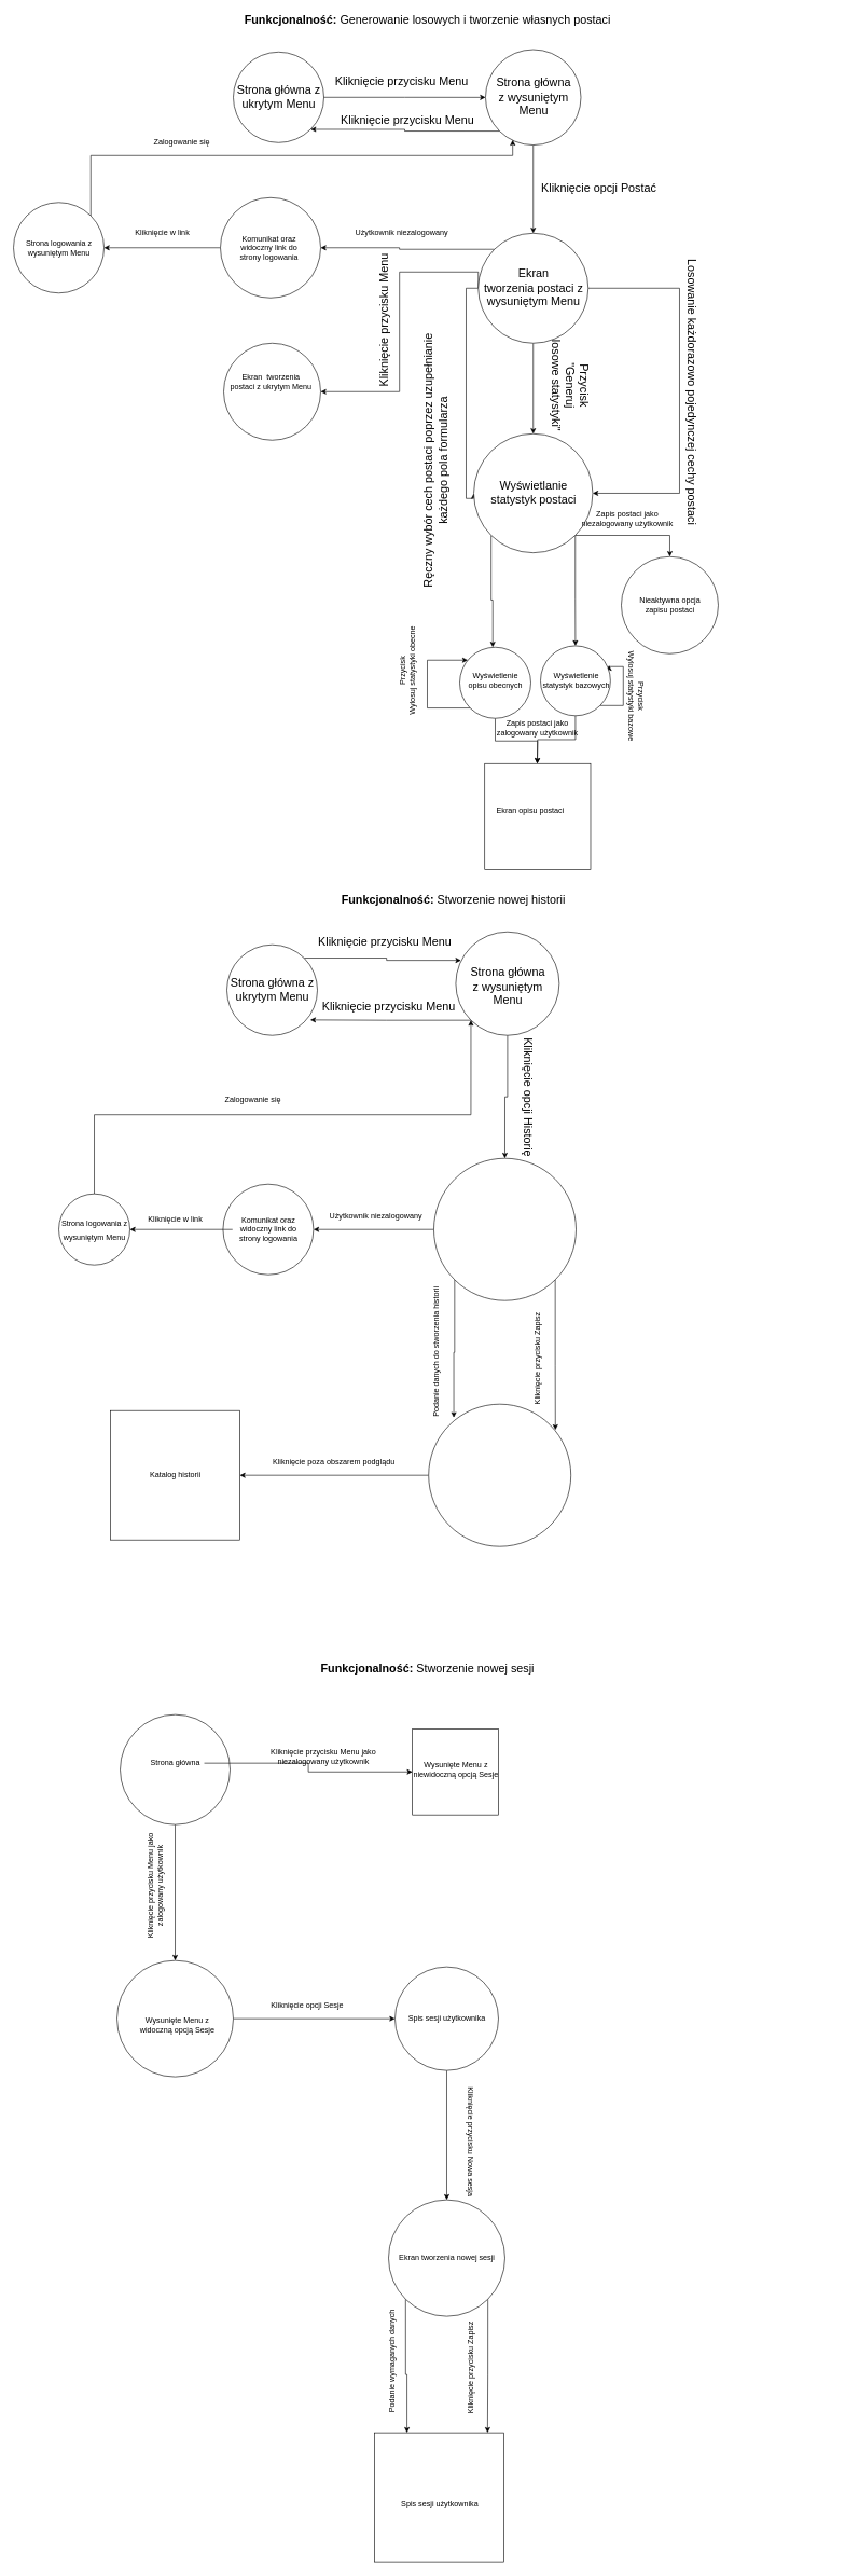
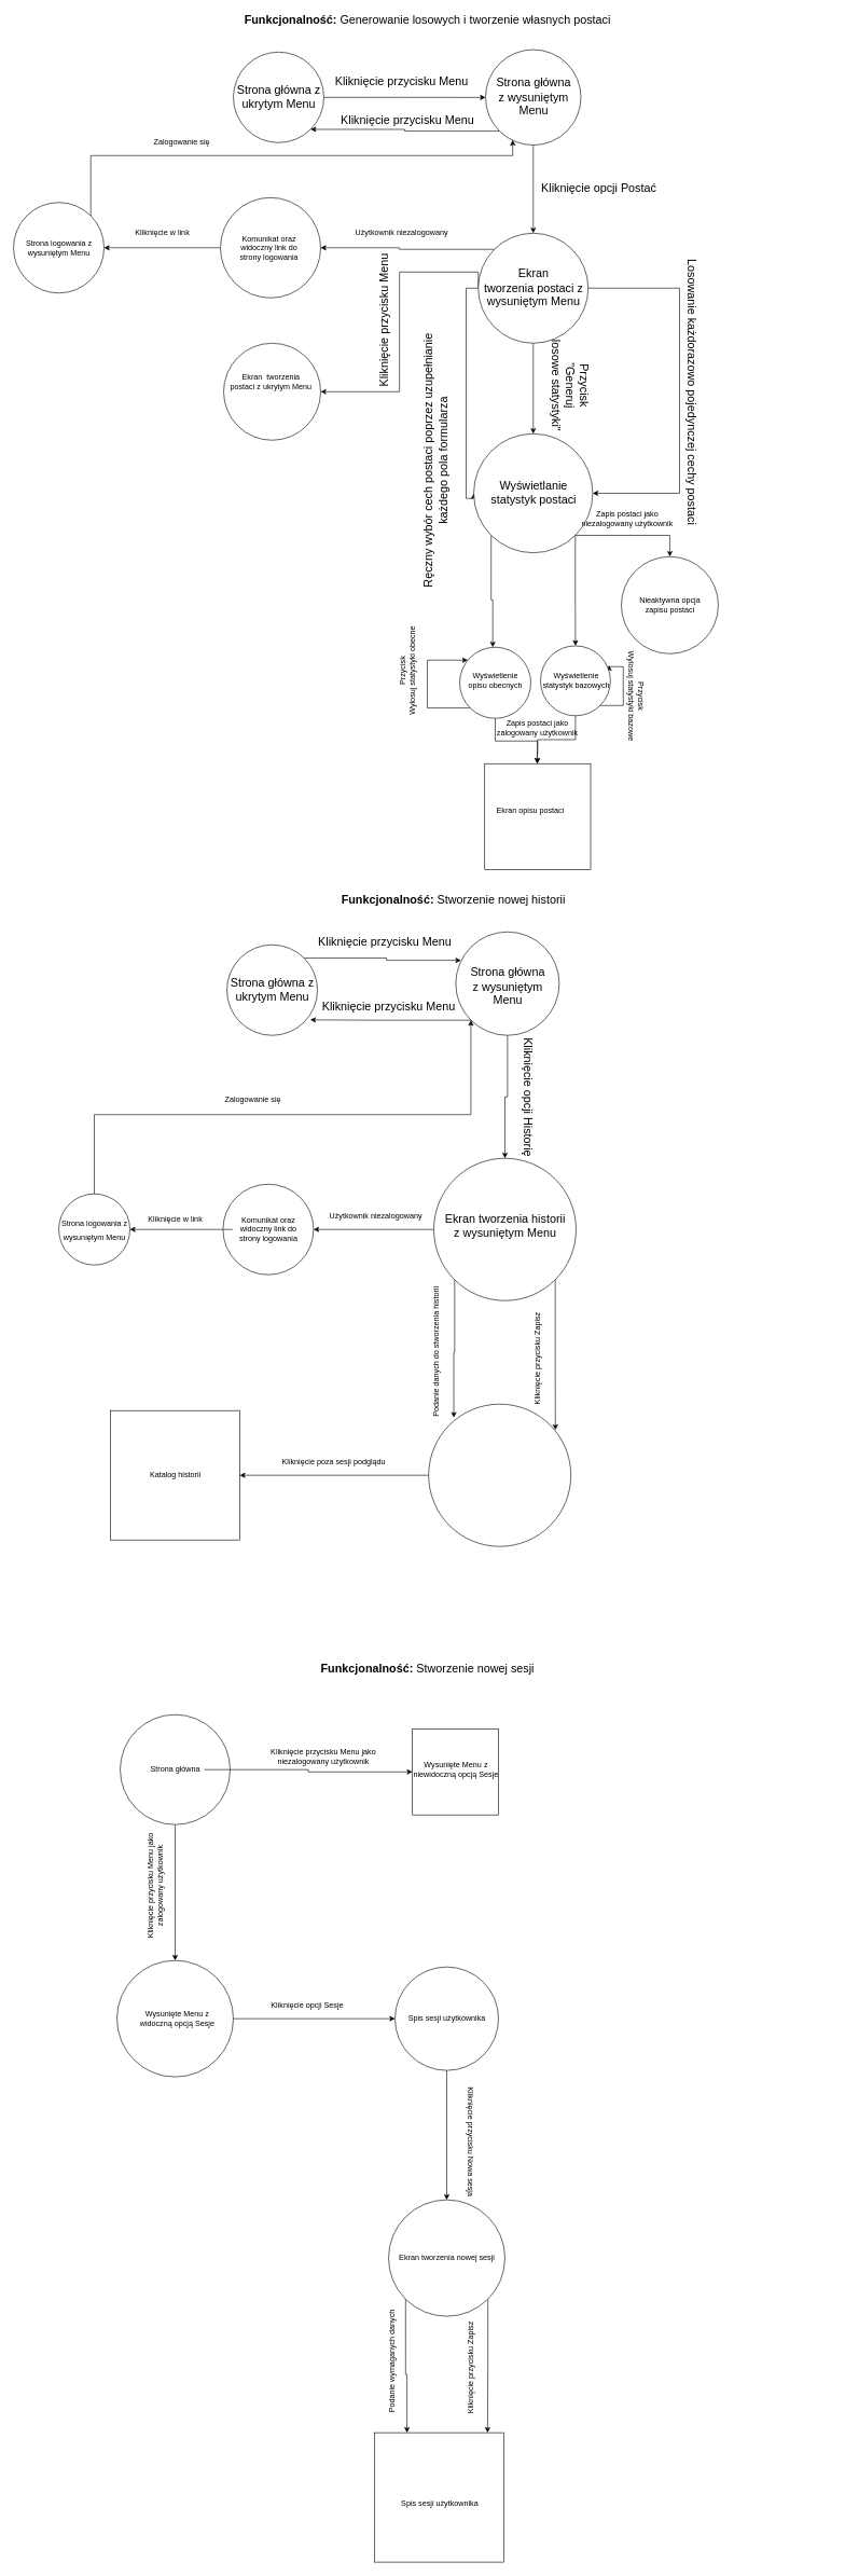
+ <mxCell id="59" value="Ekran tworzenia historii &lt;br&gt;z wysuniętym Menu" style="text;html=1;resizable=0;autosize=1;align=center;verticalAlign=middle;points=[];fillColor=none;strokeColor=none;rounded=0;fontSize=18;" parent="1" vertex="1"><mxGeometry x="680" y="1870" width="200" height="50" as="geometry" /></mxCell>
- <mxCell id="74" value="Kliknięcie poza obszarem podglądu" style="text;html=1;resizable=0;autosize=1;align=center;verticalAlign=middle;points=[];fillColor=none;strokeColor=none;rounded=0;fontSize=12;" parent="1" vertex="1"><mxGeometry x="415" y="2250" width="200" height="20" as="geometry" /></mxCell>
+ <mxCell id="74" value="Kliknięcie poza sesji podglądu" style="text;html=1;resizable=0;autosize=1;align=center;verticalAlign=middle;points=[];fillColor=none;strokeColor=none;rounded=0;fontSize=12;" parent="1" vertex="1"><mxGeometry x="415" y="2250" width="200" height="20" as="geometry" /></mxCell>
- <mxCell id="82" value="Strona główna" style="text;html=1;resizable=0;autosize=1;align=center;verticalAlign=middle;points=[];fillColor=none;strokeColor=none;rounded=0;fontSize=12;" parent="1" vertex="1"><mxGeometry x="225" y="2715" width="90" height="20" as="geometry" /></mxCell>
+ <mxCell id="82" value="Strona główna" style="text;html=1;resizable=0;autosize=1;align=center;verticalAlign=middle;points=[];fillColor=none;strokeColor=none;rounded=0;fontSize=12;" parent="1" vertex="1"><mxGeometry x="225" y="2725" width="90" height="20" as="geometry" /></mxCell>
- <mxCell id="89" value="Wysunięte Menu z &lt;br&gt;widoczną opcją Sesje" style="text;html=1;resizable=0;autosize=1;align=center;verticalAlign=middle;points=[];fillColor=none;strokeColor=none;rounded=0;fontSize=12;" parent="1" vertex="1"><mxGeometry x="207.5" y="3115" width="130" height="30" as="geometry" /></mxCell>
+ <mxCell id="89" value="Wysunięte Menu z &lt;br&gt;widoczną opcją Sesje" style="text;html=1;resizable=0;autosize=1;align=center;verticalAlign=middle;points=[];fillColor=none;strokeColor=none;rounded=0;fontSize=12;" parent="1" vertex="1"><mxGeometry x="207.5" y="3105" width="130" height="30" as="geometry" /></mxCell>
